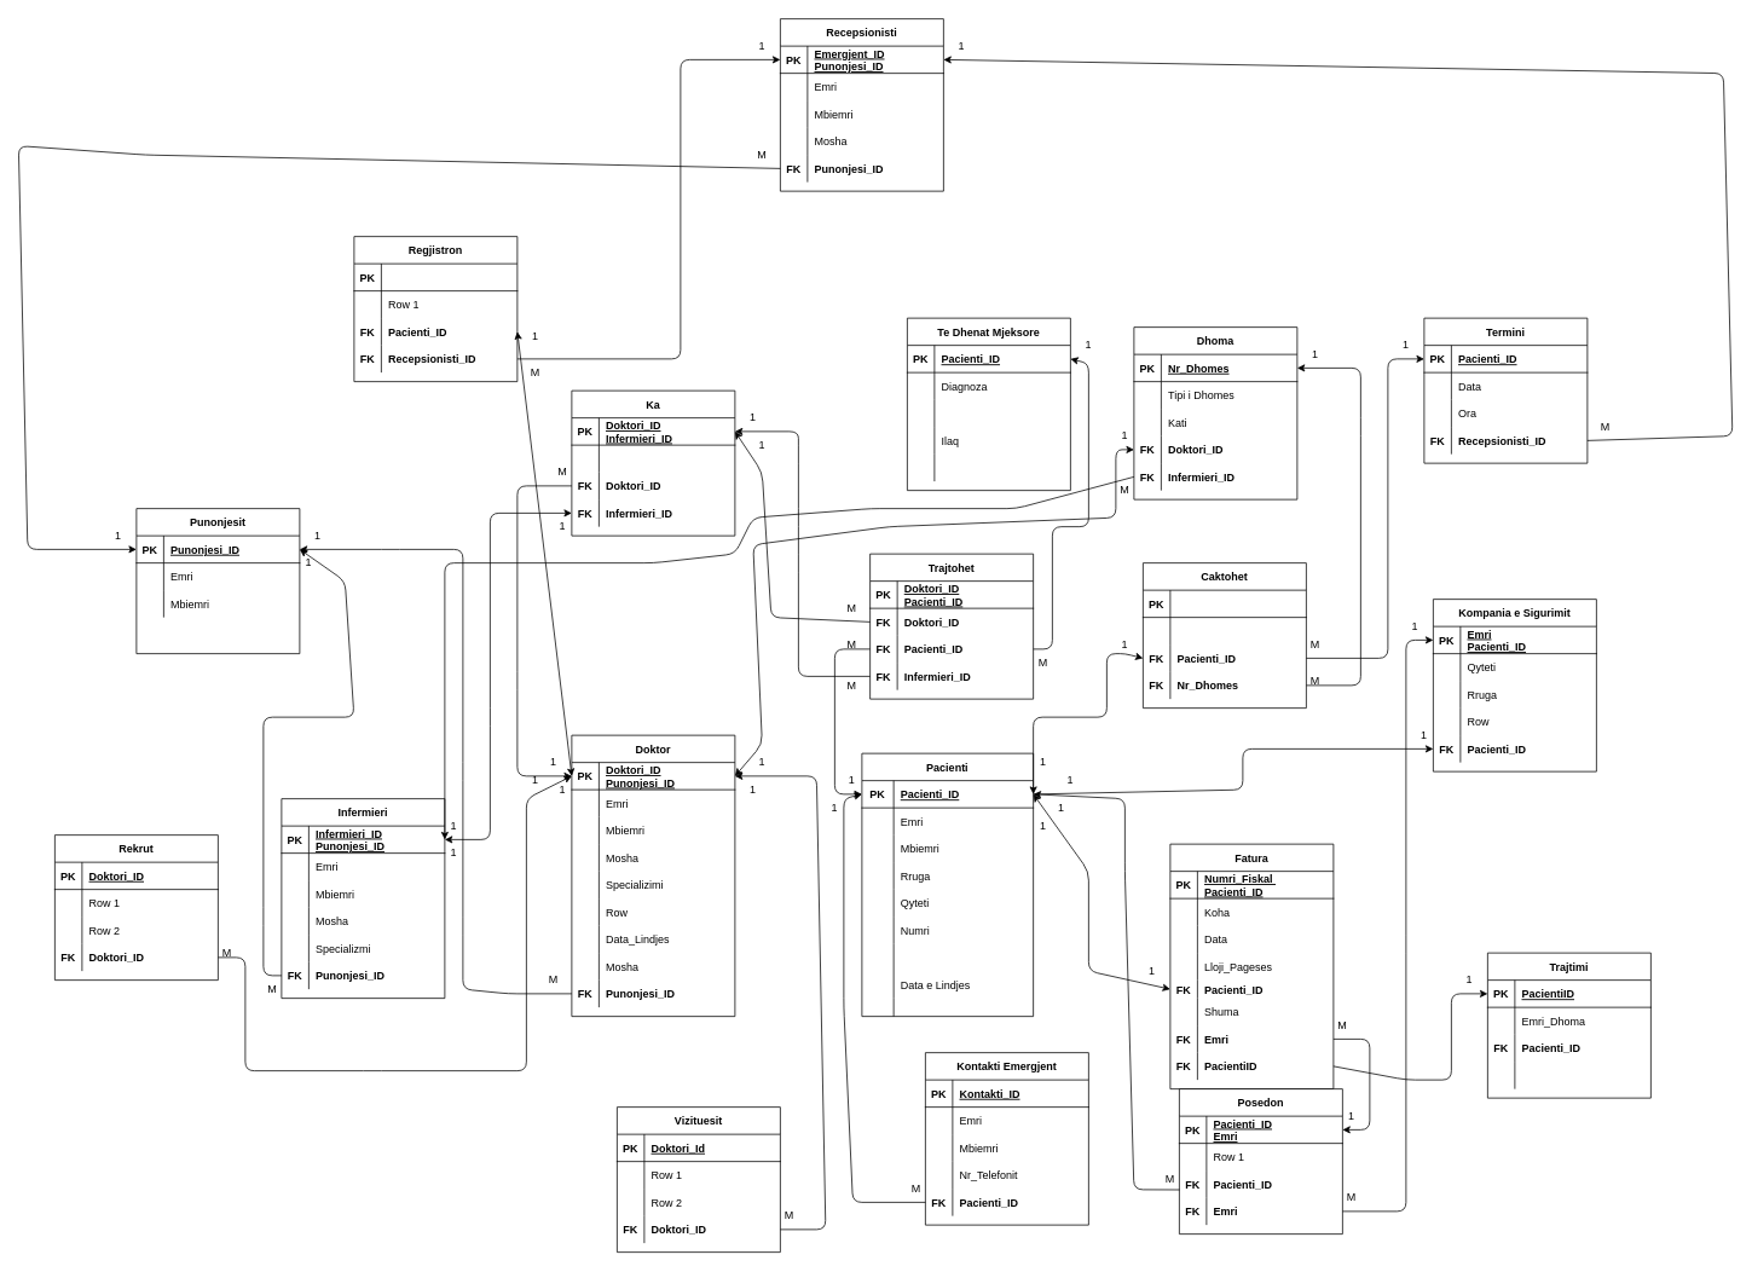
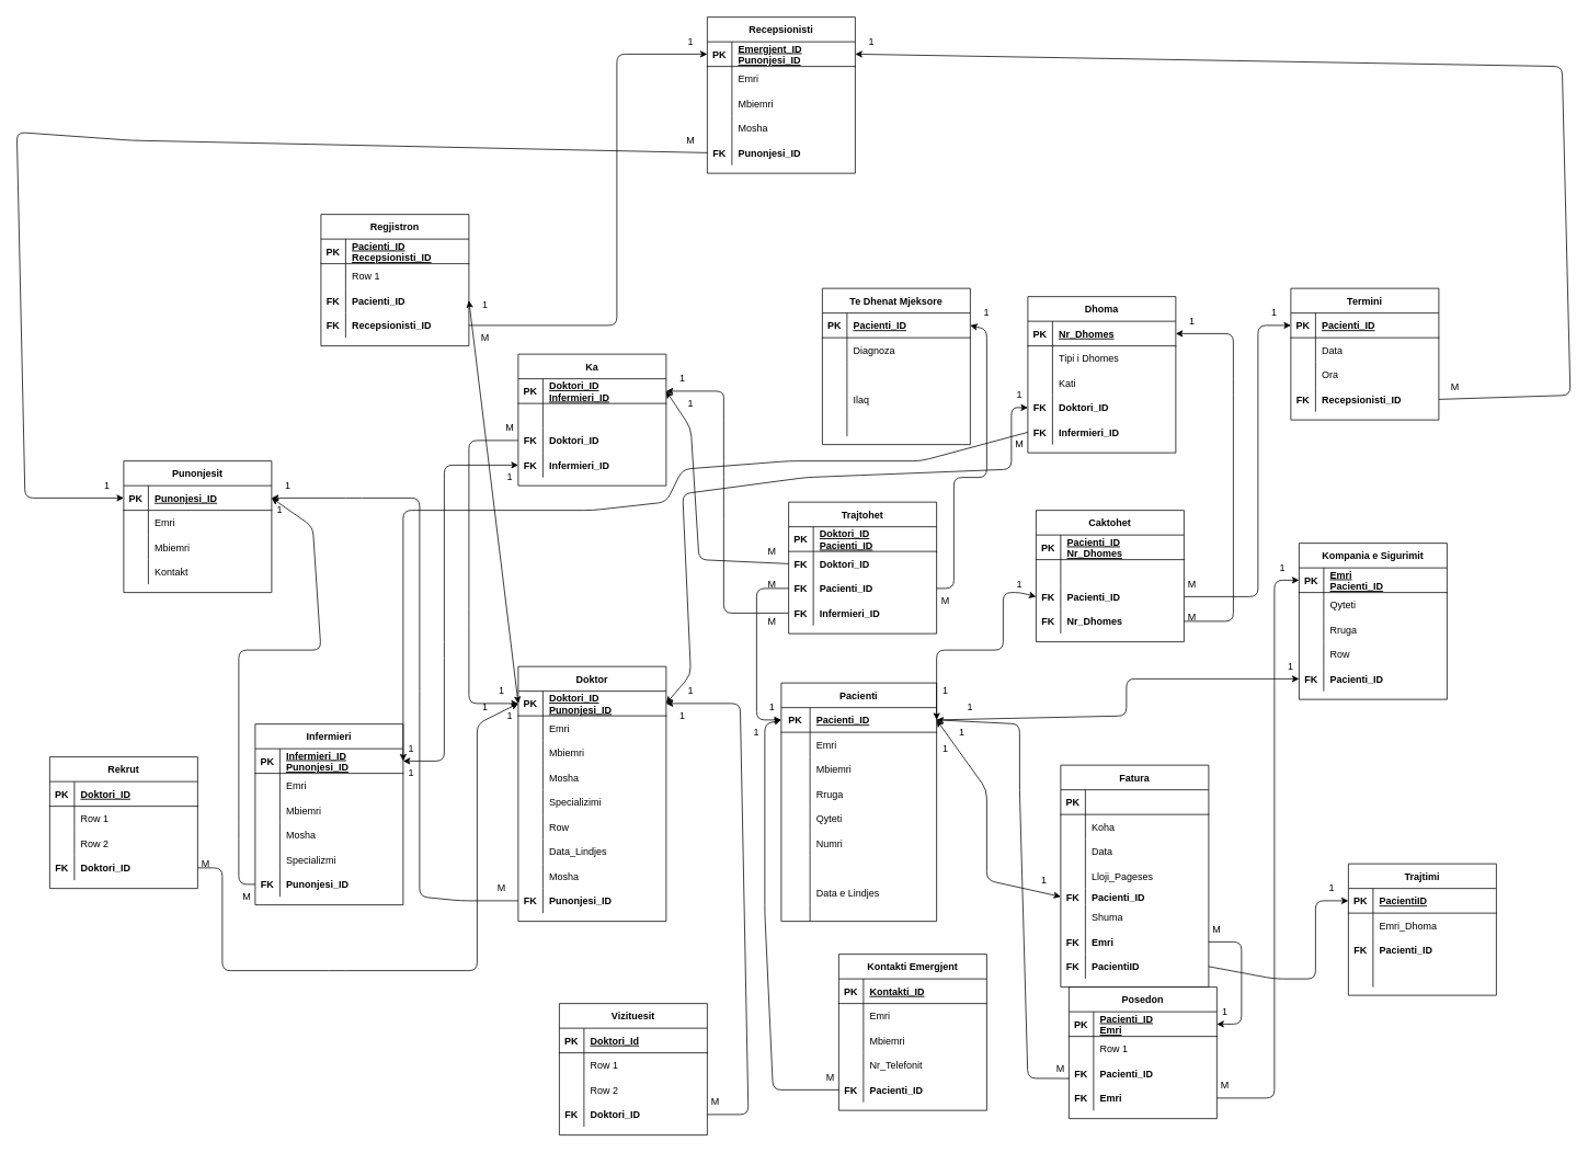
+ <mxCell id="324" value="Pacienti_ID&#10;Recepsionisti_ID" style="shape=partialRectangle;connectable=0;fillColor=none;top=0;left=0;bottom=0;right=0;align=left;spacingLeft=6;fontStyle=5;overflow=hidden;" vertex="1" parent="322"><mxGeometry x="30" width="150" height="30" as="geometry" /></mxCell>
+ <mxCell id="249" value="Pacienti_ID&#10;Nr_Dhomes" style="shape=partialRectangle;connectable=0;fillColor=none;top=0;left=0;bottom=0;right=0;align=left;spacingLeft=6;fontStyle=5;overflow=hidden;" parent="247" vertex="1"><mxGeometry x="30" width="150" height="30" as="geometry" /></mxCell>
+ <mxCell id="136" value="Kontakt" style="shape=partialRectangle;connectable=0;fillColor=none;top=0;left=0;bottom=0;right=0;align=left;spacingLeft=6;overflow=hidden;" parent="134" vertex="1"><mxGeometry x="30" width="150" height="30" as="geometry" /></mxCell>
- <mxCell id="60" value="Numri_Fiskal &#10;Pacienti_ID" style="shape=partialRectangle;connectable=0;fillColor=none;top=0;left=0;bottom=0;right=0;align=left;spacingLeft=6;fontStyle=5;overflow=hidden;" parent="58" vertex="1"><mxGeometry x="30" width="150" height="30" as="geometry" /></mxCell>
